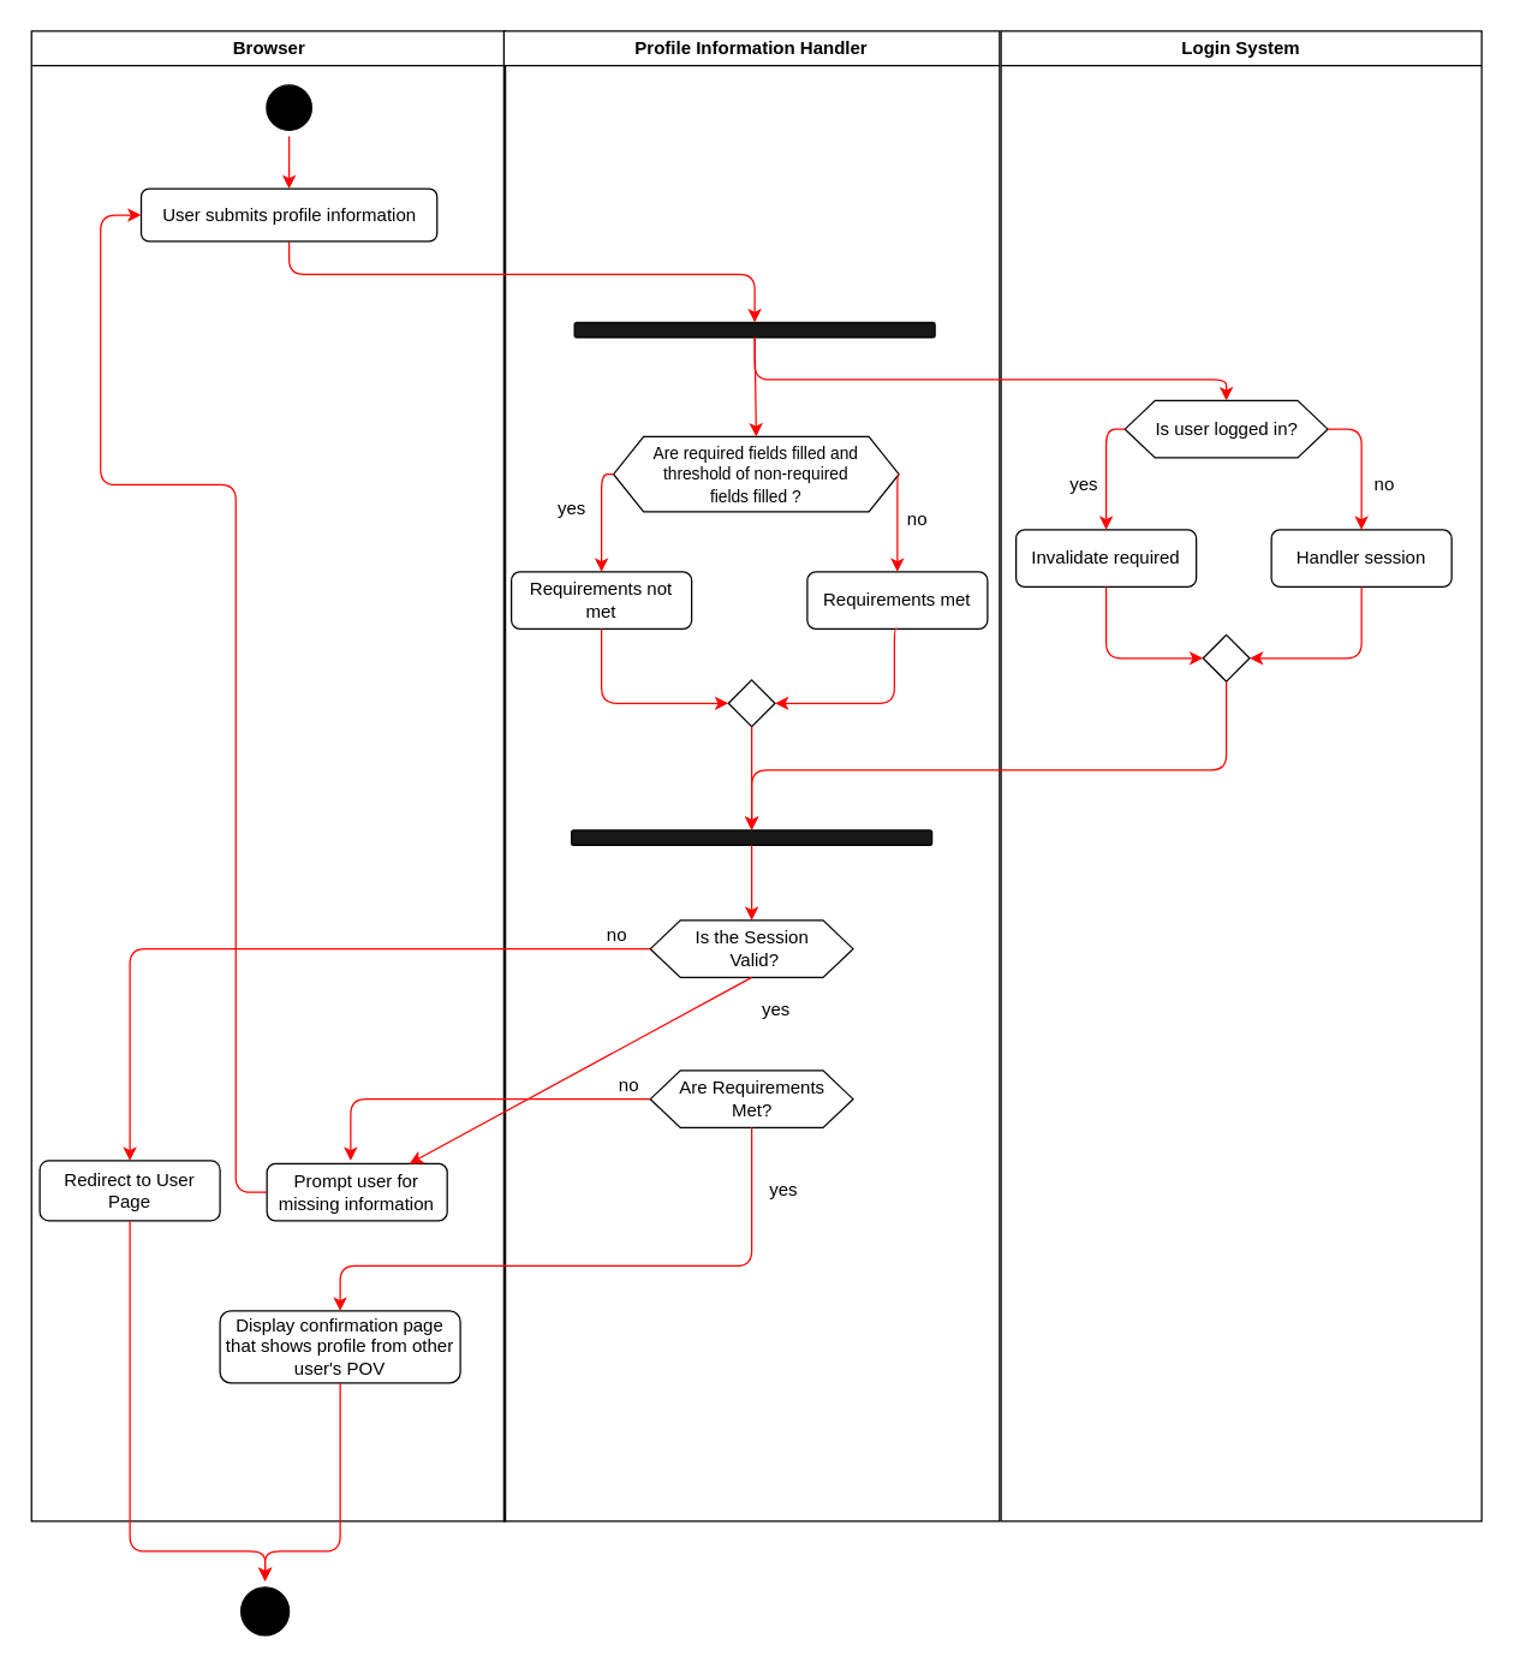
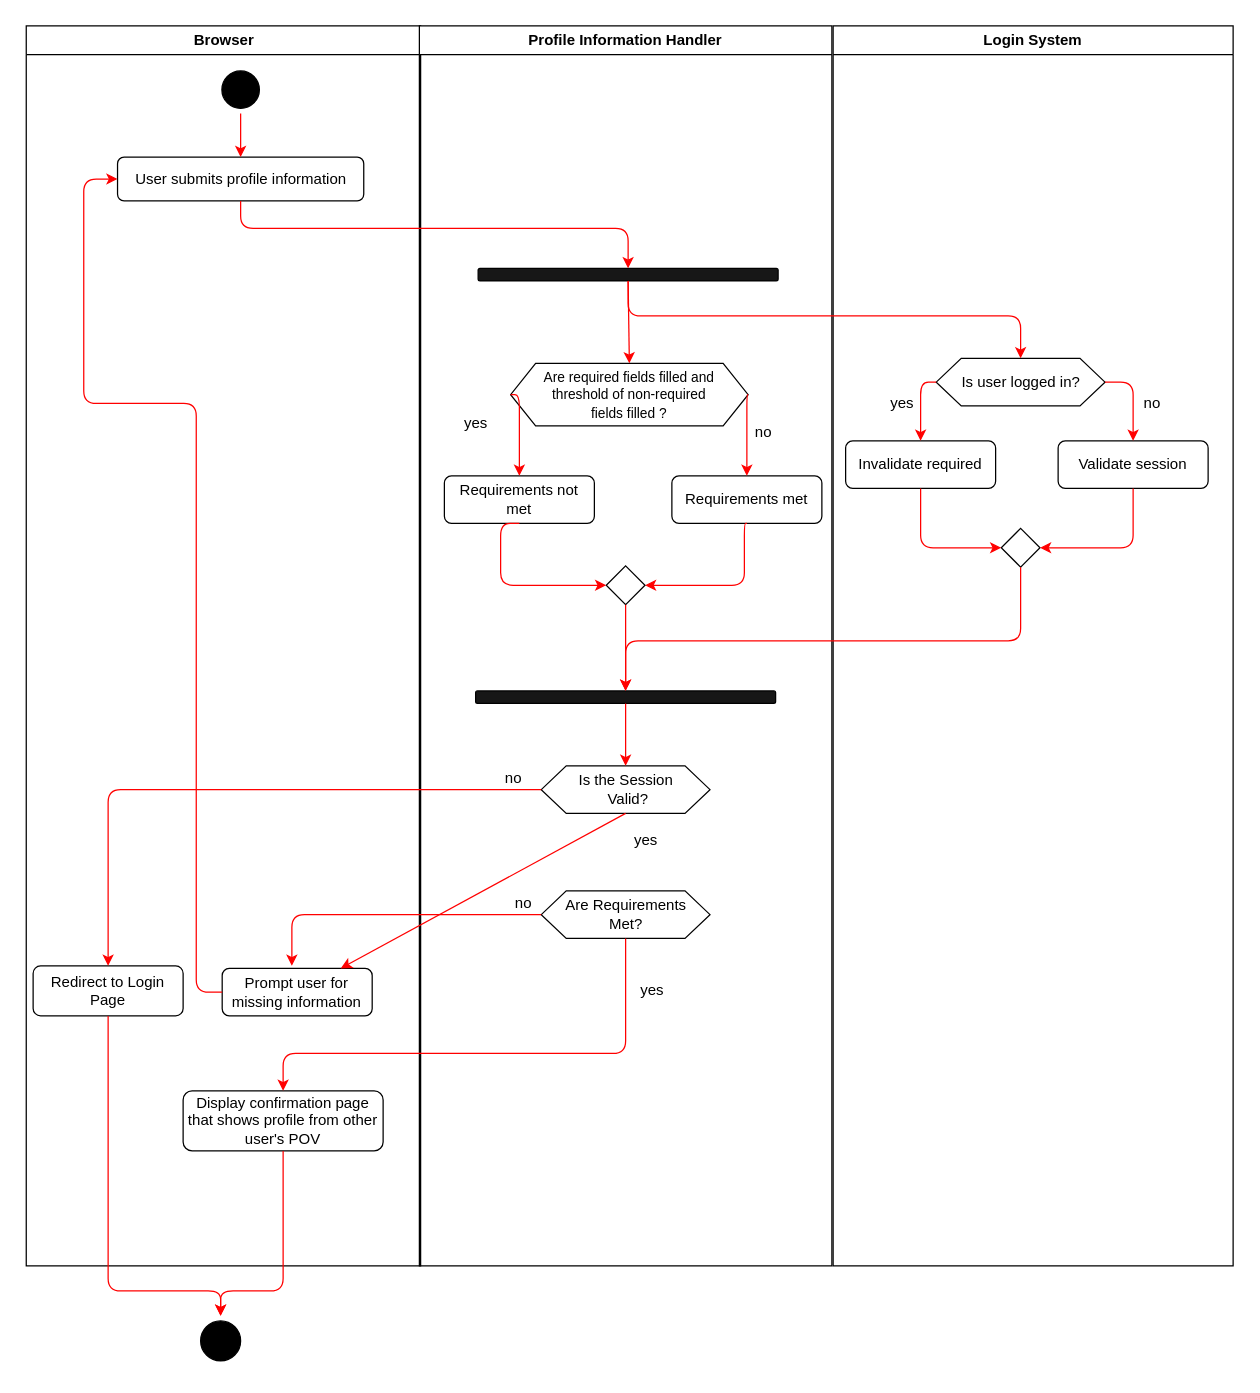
- <mxCell id="28" value="Is user logged in?" style="shape=hexagon;perimeter=hexagonPerimeter2;whiteSpace=wrap;html=1;fixedSize=1;strokeColor=#000000;fillColor=#FFFFFF;" vertex="1" parent="27"><mxGeometry x="82.5" y="246" width="135" height="38" as="geometry" /></mxCell>
+ <mxCell id="28" value="Is user logged in?" style="shape=hexagon;perimeter=hexagonPerimeter2;whiteSpace=wrap;html=1;fixedSize=1;strokeColor=#000000;fillColor=#FFFFFF;" vertex="1" parent="27"><mxGeometry x="82.5" y="266" width="135" height="38" as="geometry" /></mxCell>
- <mxCell id="33" value="Handler session" style="rounded=1;whiteSpace=wrap;html=1;" vertex="1" parent="27"><mxGeometry x="180" y="332" width="120" height="38" as="geometry" /></mxCell>
+ <mxCell id="33" value="Validate session" style="rounded=1;whiteSpace=wrap;html=1;" vertex="1" parent="27"><mxGeometry x="180" y="332" width="120" height="38" as="geometry" /></mxCell>
- <mxCell id="14" value="Requirements not met" style="rounded=1;whiteSpace=wrap;html=1;" vertex="1" parent="10"><mxGeometry x="5" y="360" width="120" height="38" as="geometry" /></mxCell>
+ <mxCell id="14" value="Requirements not met" style="rounded=1;whiteSpace=wrap;html=1;" vertex="1" parent="10"><mxGeometry x="20" y="360" width="120" height="38" as="geometry" /></mxCell>
- <mxCell id="6" value="Redirect to User Page" style="rounded=1;whiteSpace=wrap;html=1;" vertex="1" parent="2"><mxGeometry x="5.5" y="752" width="120" height="40" as="geometry" /></mxCell>
+ <mxCell id="6" value="Redirect to Login Page" style="rounded=1;whiteSpace=wrap;html=1;" vertex="1" parent="2"><mxGeometry x="5.5" y="752" width="120" height="40" as="geometry" /></mxCell>
